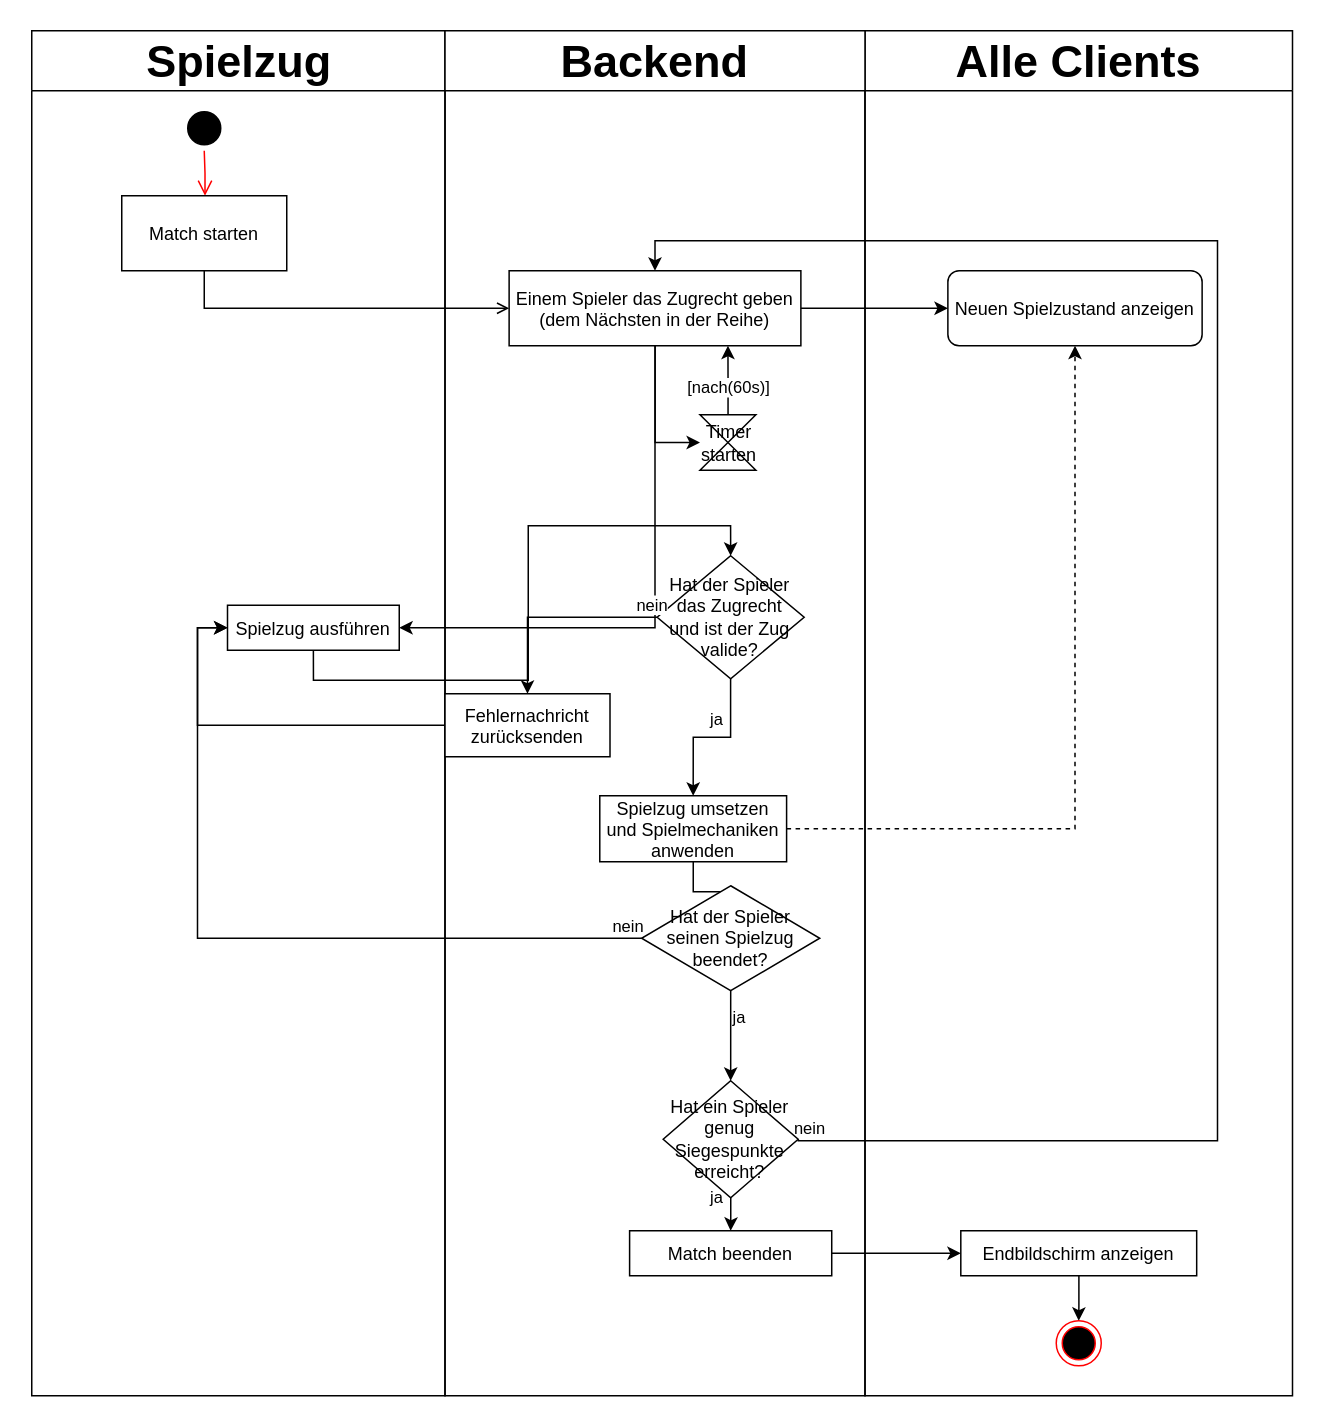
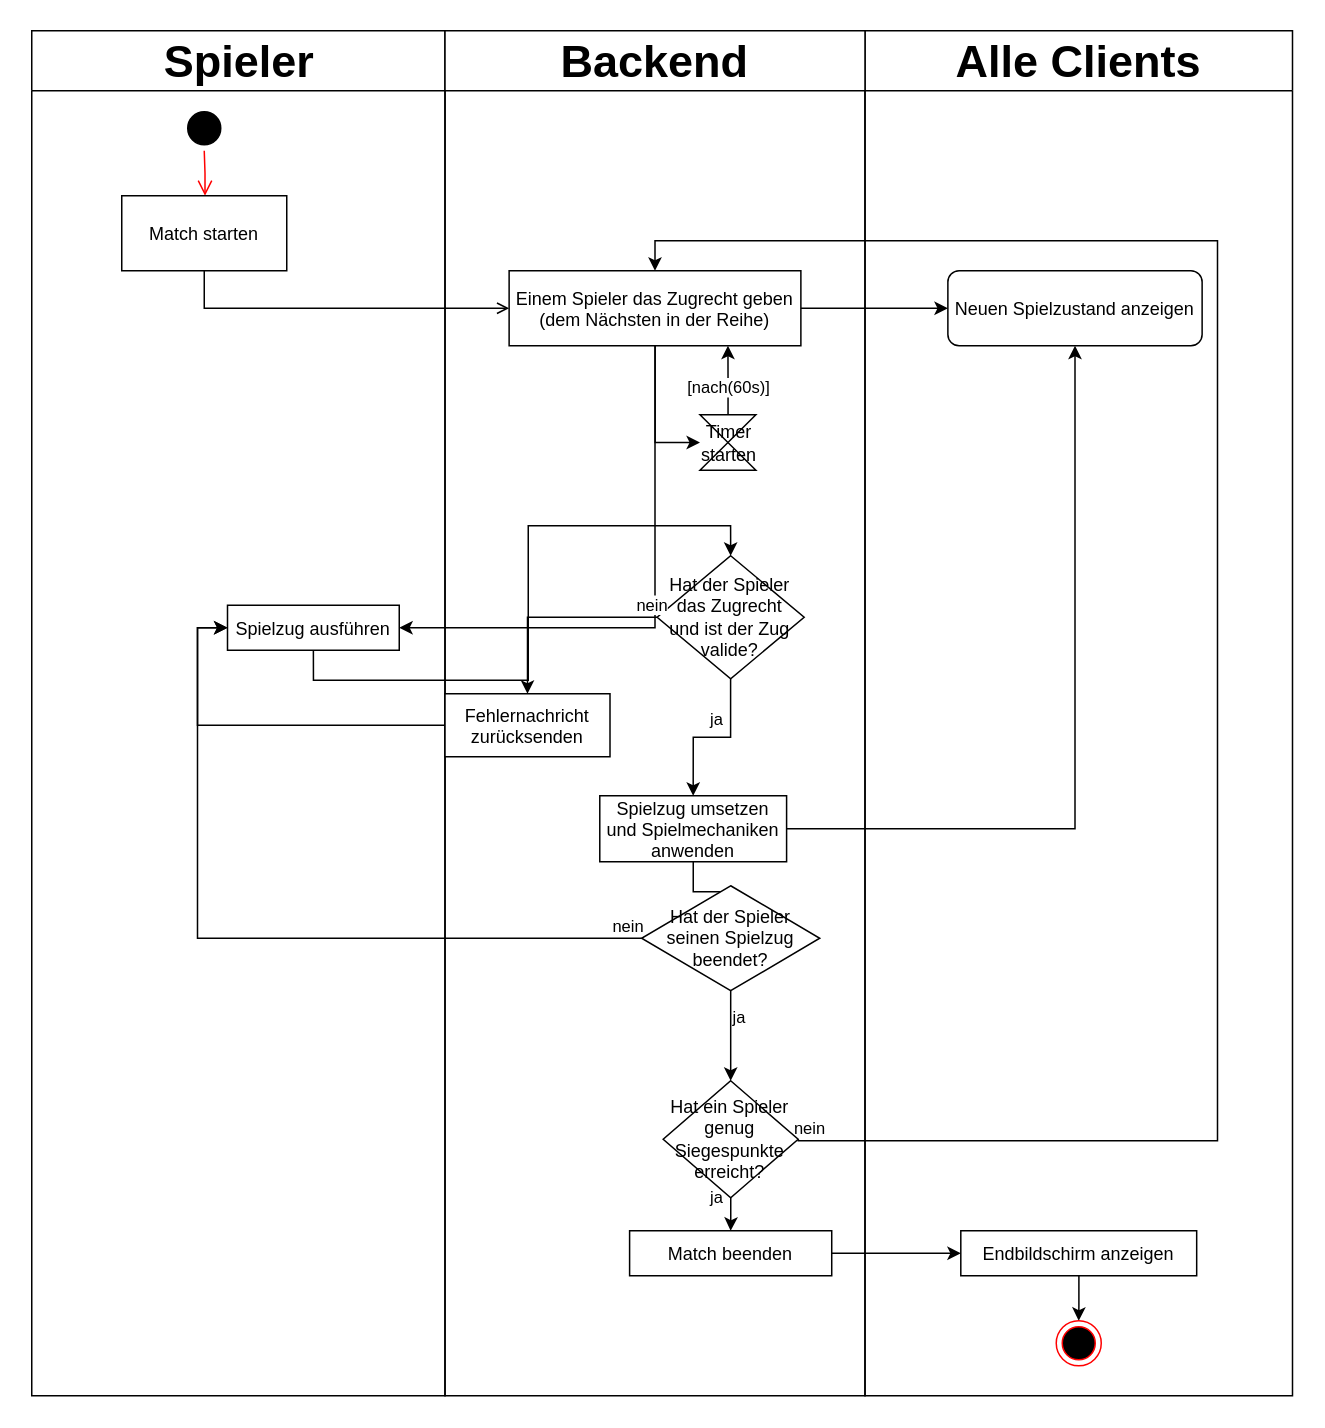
- <mxCell id="2" value="Spielzug" style="swimlane;whiteSpace=wrap;fontSize=30;startSize=40;" parent="1" vertex="1"><mxGeometry x="20.5" y="20" width="275.5" height="910" as="geometry" /></mxCell>
+ <mxCell id="2" value="Spieler" style="swimlane;whiteSpace=wrap;fontSize=30;startSize=40;" parent="1" vertex="1"><mxGeometry x="20.5" y="20" width="275.5" height="910" as="geometry" /></mxCell>
- <mxCell id="40" style="edgeStyle=orthogonalEdgeStyle;rounded=0;orthogonalLoop=1;jettySize=auto;html=1;entryX=0.5;entryY=1;entryDx=0;entryDy=0;dashed=1;" parent="1" source="24" target="8" edge="1"><mxGeometry relative="1" as="geometry"><mxPoint x="713.71" y="290" as="targetPoint" /></mxGeometry></mxCell>
+ <mxCell id="40" style="edgeStyle=orthogonalEdgeStyle;rounded=0;orthogonalLoop=1;jettySize=auto;html=1;entryX=0.5;entryY=1;entryDx=0;entryDy=0;" parent="1" source="24" target="8" edge="1"><mxGeometry relative="1" as="geometry"><mxPoint x="713.71" y="290" as="targetPoint" /></mxGeometry></mxCell>
